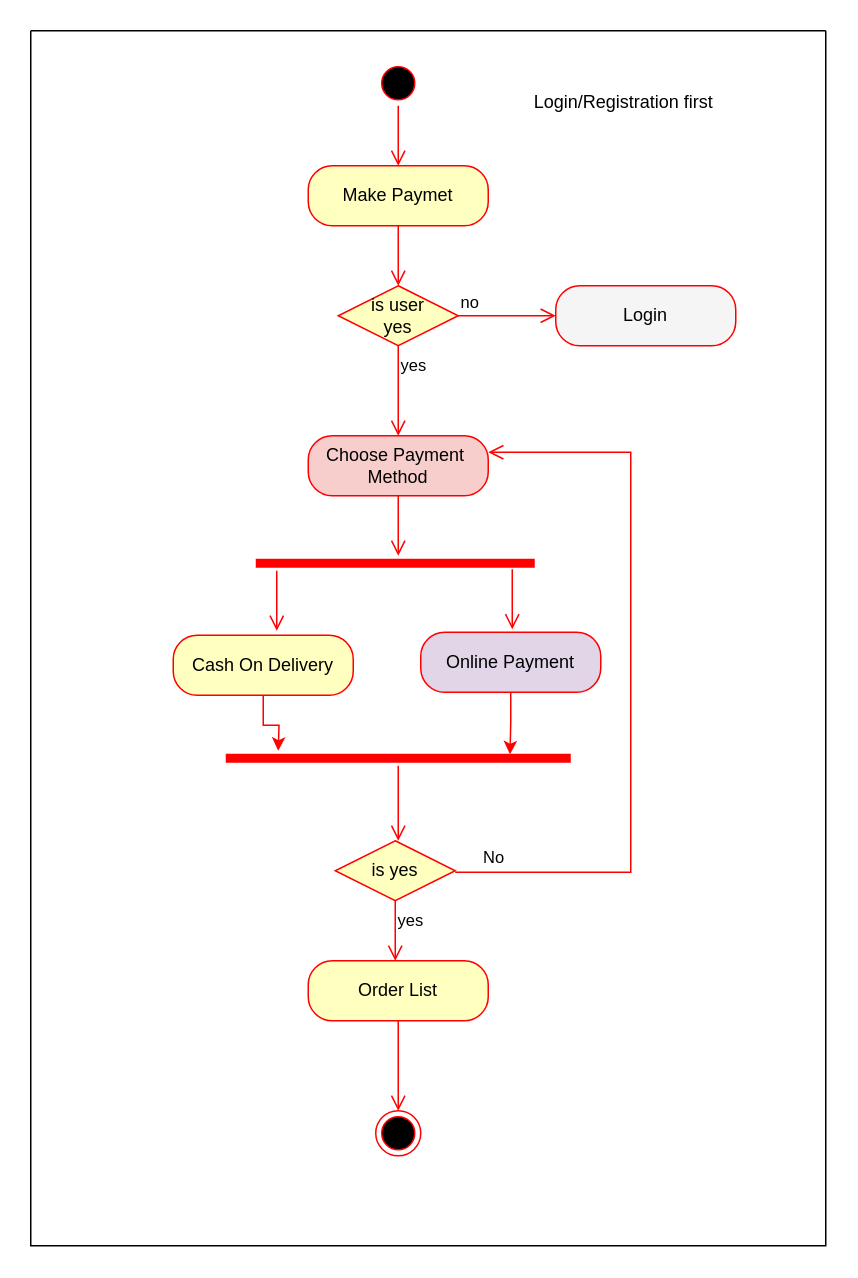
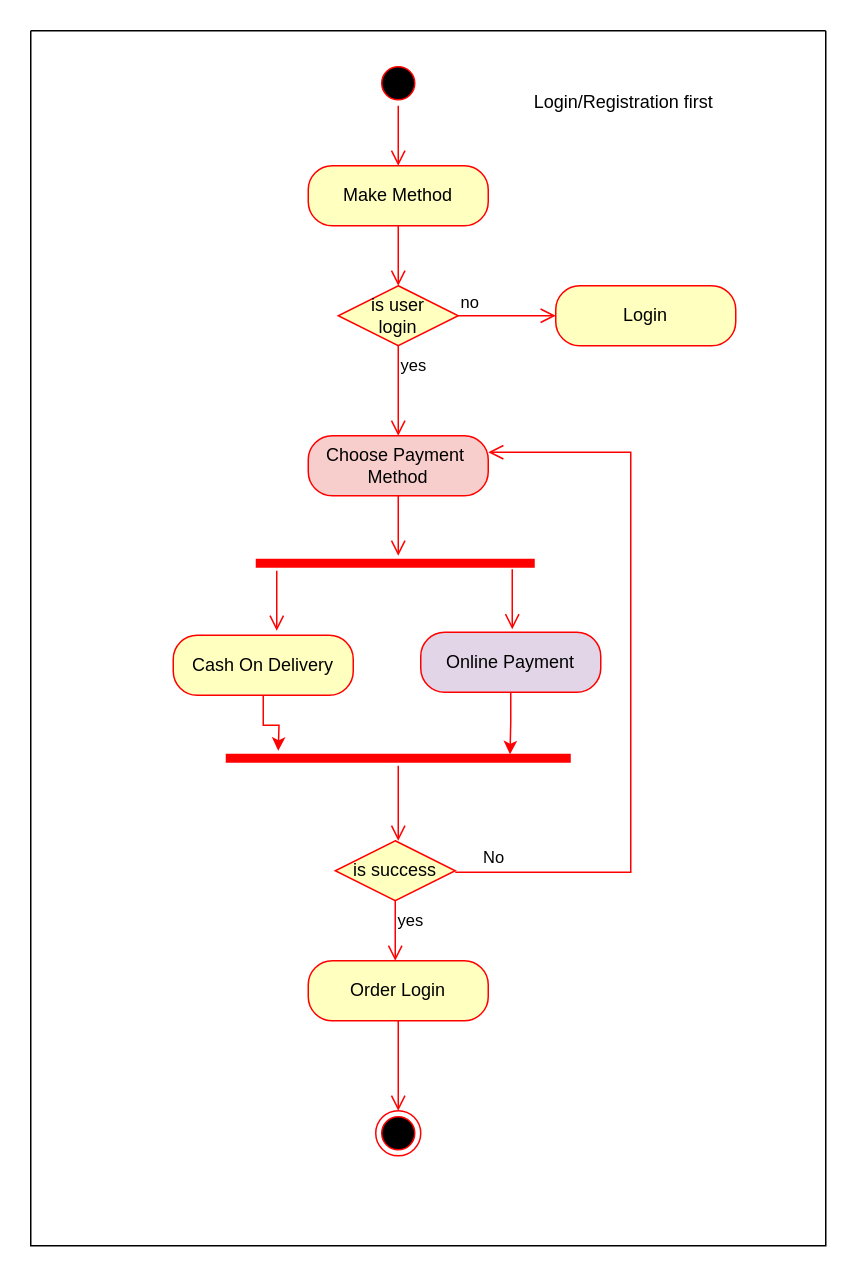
- <mxCell id="4" value="Make Paymet" style="rounded=1;whiteSpace=wrap;html=1;arcSize=40;fontColor=#000000;fillColor=#ffffc0;strokeColor=#ff0000;" parent="1" vertex="1"><mxGeometry x="205" y="110" width="120" height="40" as="geometry" /></mxCell>
+ <mxCell id="4" value="Make Method" style="rounded=1;whiteSpace=wrap;html=1;arcSize=40;fontColor=#000000;fillColor=#ffffc0;strokeColor=#ff0000;" parent="1" vertex="1"><mxGeometry x="205" y="110" width="120" height="40" as="geometry" /></mxCell>
- <mxCell id="6" value="is user &lt;br&gt;yes" style="rhombus;whiteSpace=wrap;html=1;fontColor=#000000;fillColor=#ffffc0;strokeColor=#ff0000;" parent="1" vertex="1"><mxGeometry x="225" y="190" width="80" height="40" as="geometry" /></mxCell>
+ <mxCell id="6" value="is user &lt;br&gt;login" style="rhombus;whiteSpace=wrap;html=1;fontColor=#000000;fillColor=#ffffc0;strokeColor=#ff0000;" parent="1" vertex="1"><mxGeometry x="225" y="190" width="80" height="40" as="geometry" /></mxCell>
- <mxCell id="9" value="Login" style="rounded=1;whiteSpace=wrap;html=1;arcSize=40;fontColor=#000000;fillColor=#f5f5f5;strokeColor=#ff0000;" parent="1" vertex="1"><mxGeometry x="370" y="190" width="120" height="40" as="geometry" /></mxCell>
+ <mxCell id="9" value="Login" style="rounded=1;whiteSpace=wrap;html=1;arcSize=40;fontColor=#000000;fillColor=#ffffc0;strokeColor=#ff0000;" parent="1" vertex="1"><mxGeometry x="370" y="190" width="120" height="40" as="geometry" /></mxCell>
- <mxCell id="22" value="is yes" style="rhombus;whiteSpace=wrap;html=1;fontColor=#000000;fillColor=#ffffc0;strokeColor=#ff0000;" parent="17" vertex="1"><mxGeometry x="203" y="540" width="80" height="40" as="geometry" /></mxCell>
+ <mxCell id="22" value="is success" style="rhombus;whiteSpace=wrap;html=1;fontColor=#000000;fillColor=#ffffc0;strokeColor=#ff0000;" parent="17" vertex="1"><mxGeometry x="203" y="540" width="80" height="40" as="geometry" /></mxCell>
- <mxCell id="24" value="Order List" style="rounded=1;whiteSpace=wrap;html=1;arcSize=40;fontColor=#000000;fillColor=#ffffc0;strokeColor=#ff0000;" parent="17" vertex="1"><mxGeometry x="185" y="620" width="120" height="40" as="geometry" /></mxCell>
+ <mxCell id="24" value="Order Login" style="rounded=1;whiteSpace=wrap;html=1;arcSize=40;fontColor=#000000;fillColor=#ffffc0;strokeColor=#ff0000;" parent="17" vertex="1"><mxGeometry x="185" y="620" width="120" height="40" as="geometry" /></mxCell>
